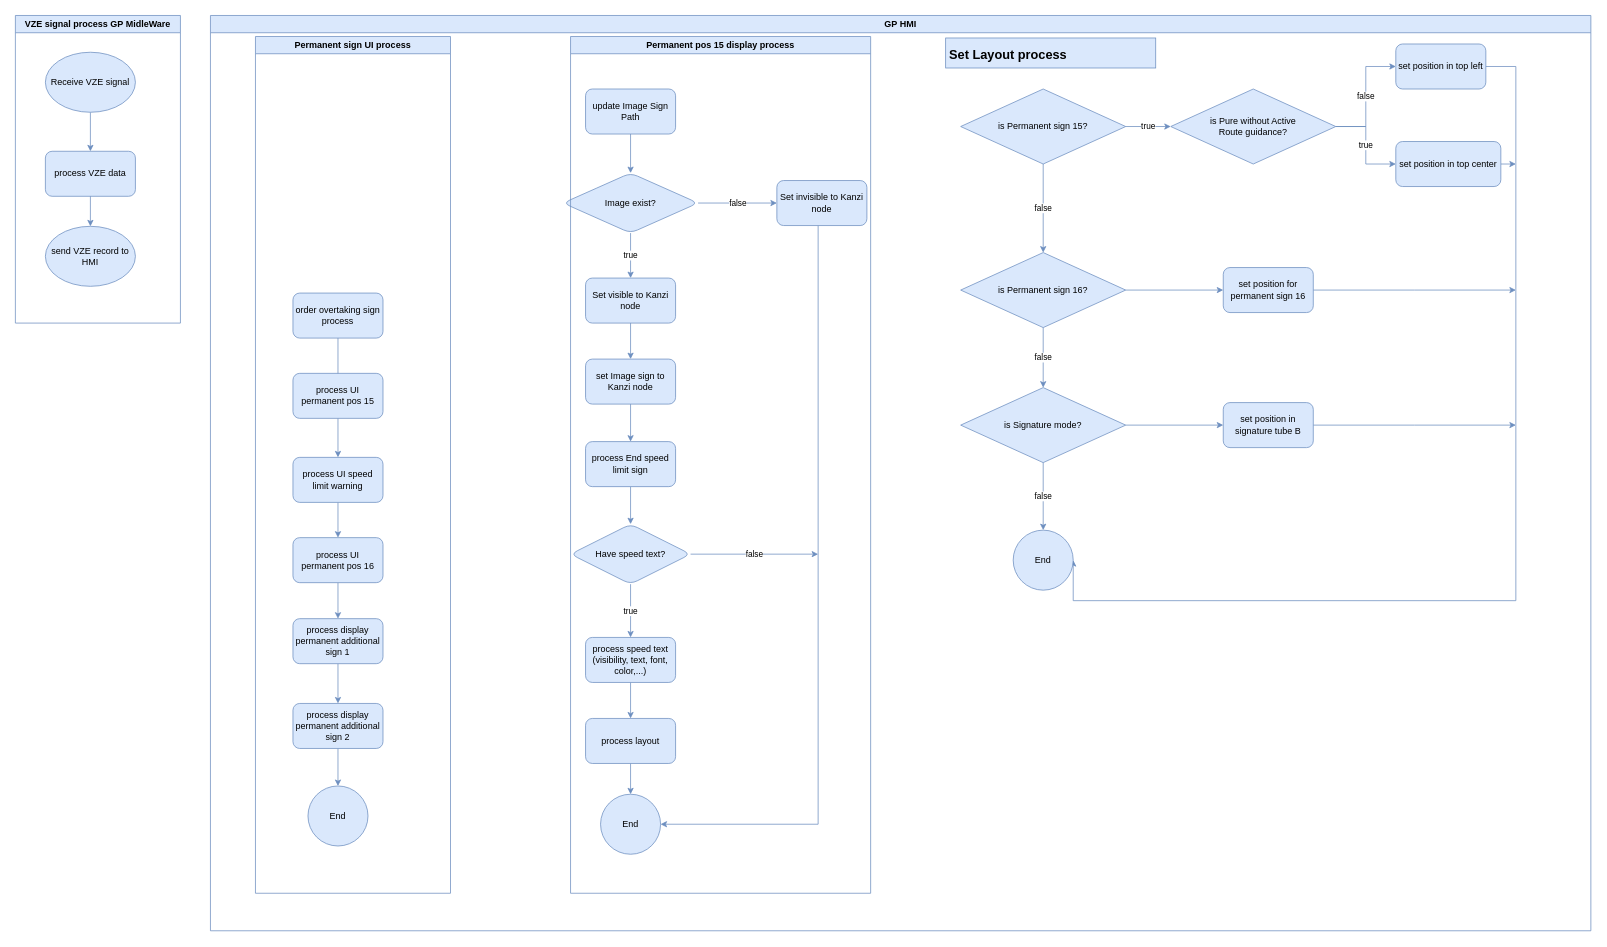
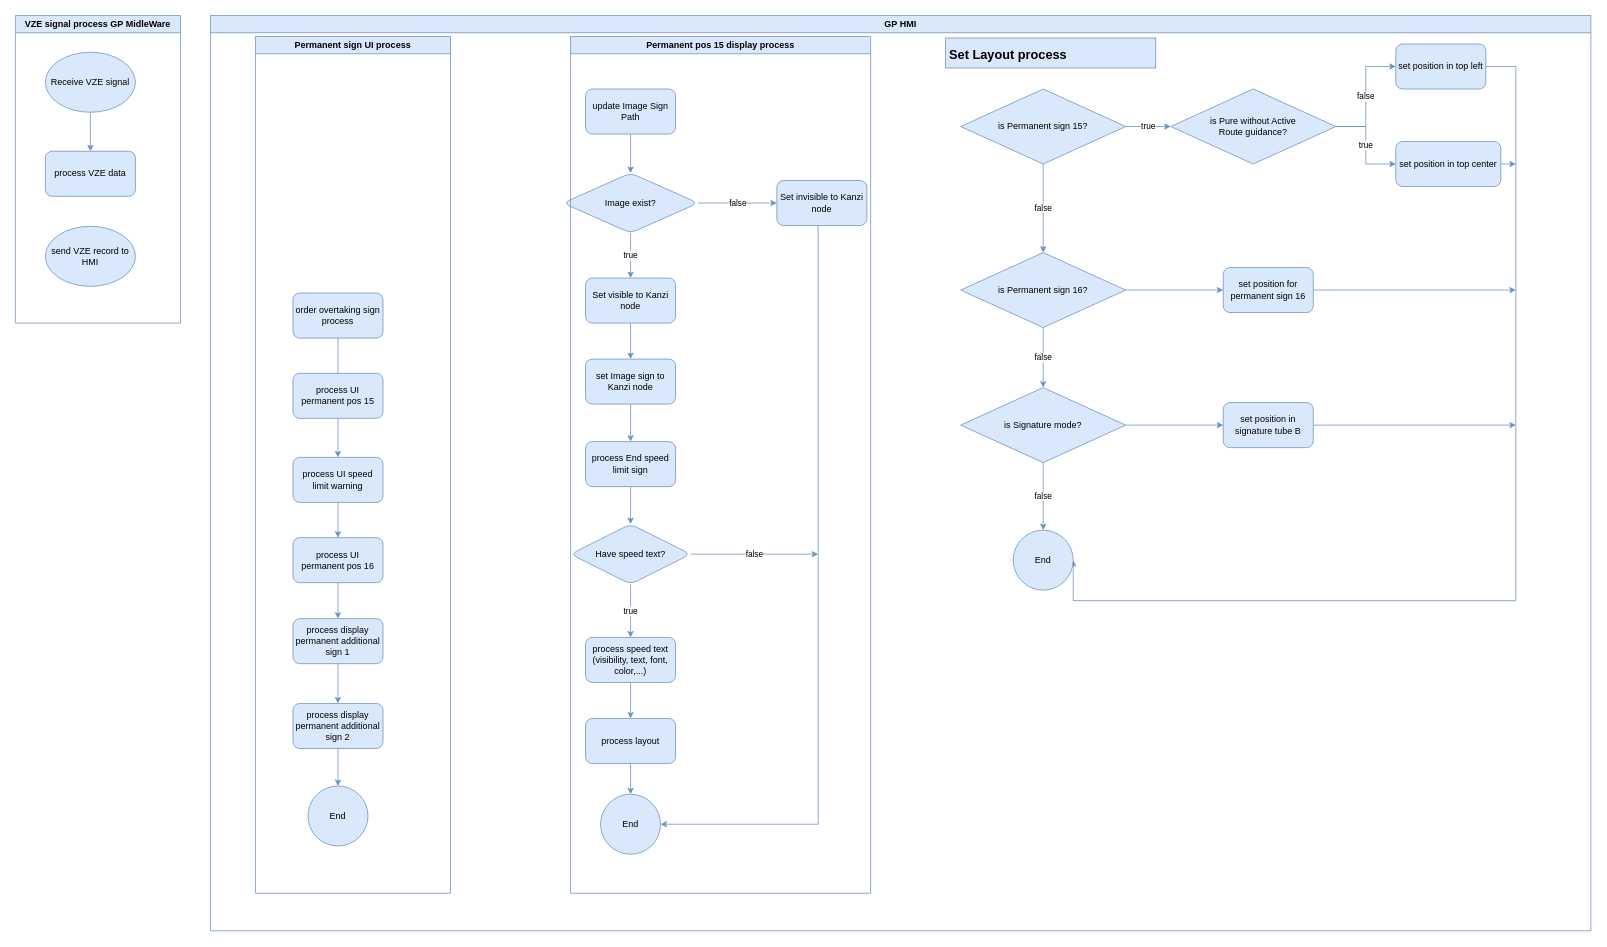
- <mxCell id="64" value="" style="edgeStyle=orthogonalEdgeStyle;rounded=0;orthogonalLoop=1;jettySize=auto;html=1;fillColor=#dae8fc;strokeColor=#6c8ebf;" edge="1" parent="61" source="62" target="63"><mxGeometry relative="1" as="geometry" /></mxCell>
